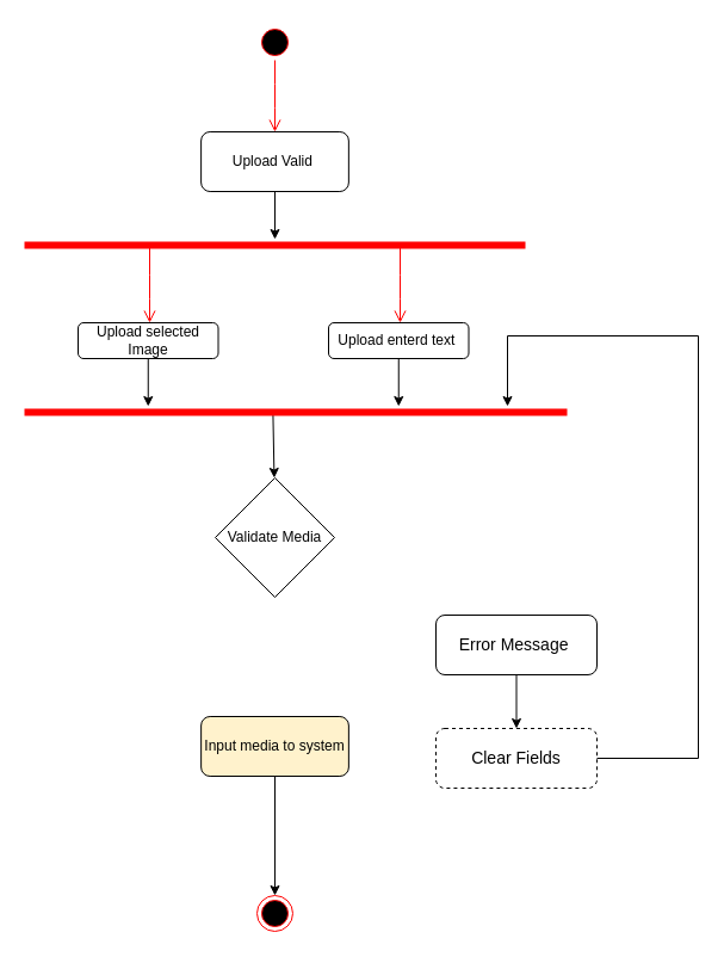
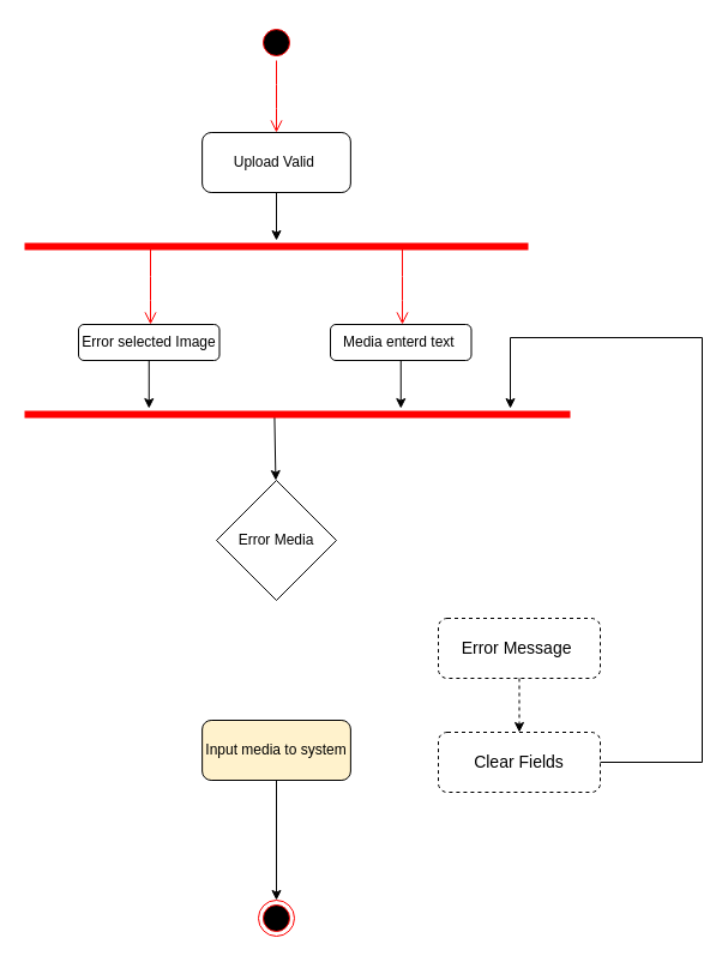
- <mxCell id="9" value="Upload selected Image" style="rounded=1;whiteSpace=wrap;html=1;" parent="1" vertex="1"><mxGeometry x="65" y="270" width="117.5" height="30" as="geometry" /></mxCell>
+ <mxCell id="9" value="Error selected Image" style="rounded=1;whiteSpace=wrap;html=1;" parent="1" vertex="1"><mxGeometry x="65" y="270" width="117.5" height="30" as="geometry" /></mxCell>
- <mxCell id="10" value="Upload enterd text&amp;nbsp;" style="rounded=1;whiteSpace=wrap;html=1;" parent="1" vertex="1"><mxGeometry x="275" y="270" width="117.5" height="30" as="geometry" /></mxCell>
+ <mxCell id="10" value="Media enterd text&amp;nbsp;" style="rounded=1;whiteSpace=wrap;html=1;" parent="1" vertex="1"><mxGeometry x="275" y="270" width="117.5" height="30" as="geometry" /></mxCell>
- <mxCell id="18" value="Validate Media" style="rhombus;whiteSpace=wrap;html=1;" parent="1" vertex="1"><mxGeometry x="179.99" y="400" width="100" height="100" as="geometry" /></mxCell>
+ <mxCell id="18" value="Error Media" style="rhombus;whiteSpace=wrap;html=1;" parent="1" vertex="1"><mxGeometry x="179.99" y="400" width="100" height="100" as="geometry" /></mxCell>
- <mxCell id="19" value="&lt;font style=&quot;font-size: 14px&quot;&gt;Error Message&amp;nbsp;&lt;/font&gt;" style="rounded=1;whiteSpace=wrap;html=1;" parent="1" vertex="1"><mxGeometry x="365" y="515" width="135" height="50" as="geometry" /></mxCell>
+ <mxCell id="19" value="&lt;font style=&quot;font-size: 14px&quot;&gt;Error Message&amp;nbsp;&lt;/font&gt;" style="rounded=1;whiteSpace=wrap;html=1;dashed=1;" parent="1" vertex="1"><mxGeometry x="365" y="515" width="135" height="50" as="geometry" /></mxCell>
- <mxCell id="20" value="" style="edgeStyle=orthogonalEdgeStyle;rounded=0;orthogonalLoop=1;jettySize=auto;html=1;exitX=0.5;exitY=1;exitDx=0;exitDy=0;entryX=0.5;entryY=0;entryDx=0;entryDy=0;" parent="1" source="19" target="21" edge="1"><mxGeometry relative="1" as="geometry"><mxPoint x="240" y="360" as="sourcePoint" /><mxPoint x="240" y="410.01" as="targetPoint" /></mxGeometry></mxCell>
+ <mxCell id="20" value="" style="edgeStyle=orthogonalEdgeStyle;rounded=0;orthogonalLoop=1;jettySize=auto;html=1;exitX=0.5;exitY=1;exitDx=0;exitDy=0;entryX=0.5;entryY=0;entryDx=0;entryDy=0;dashed=1;" parent="1" source="19" target="21" edge="1"><mxGeometry relative="1" as="geometry"><mxPoint x="240" y="360" as="sourcePoint" /><mxPoint x="240" y="410.01" as="targetPoint" /></mxGeometry></mxCell>
